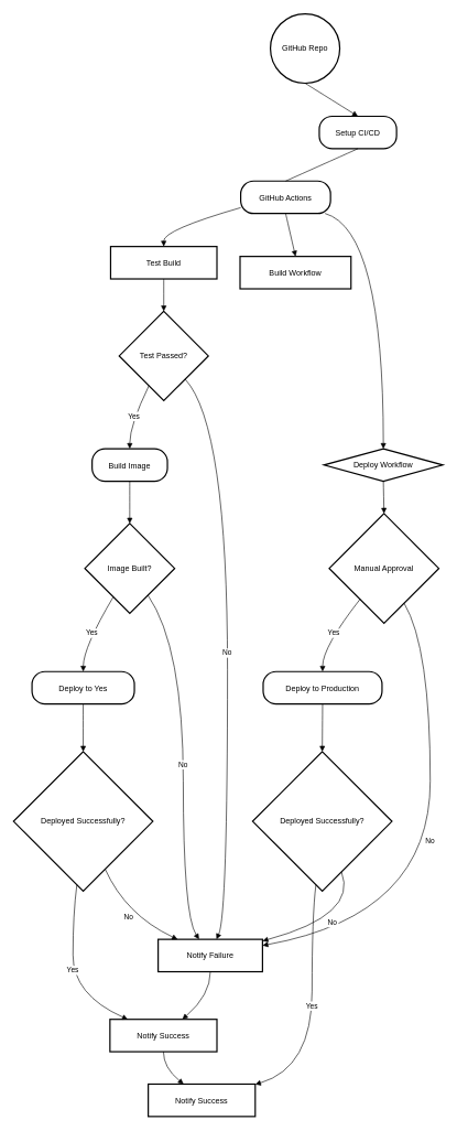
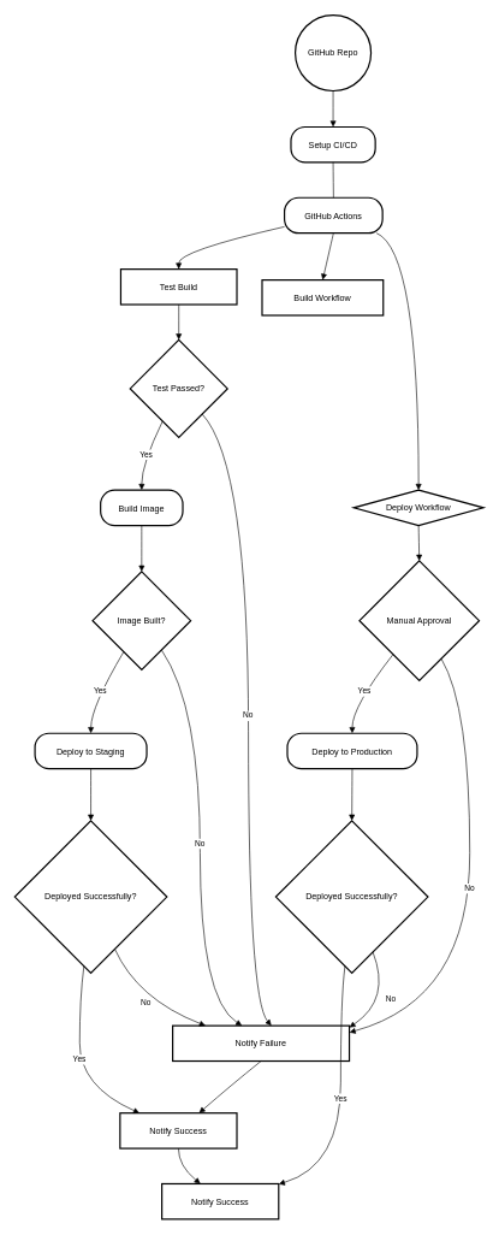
- <mxCell id="3" value="Setup CI/CD" style="rounded=1;arcSize=40;strokeWidth=2" vertex="1" parent="1"><mxGeometry x="483" y="175" width="117" height="49" as="geometry" /></mxCell>
+ <mxCell id="3" value="Setup CI/CD" style="rounded=1;arcSize=40;strokeWidth=2" vertex="1" parent="1"><mxGeometry x="403" y="175" width="117" height="49" as="geometry" /></mxCell>
- <mxCell id="4" value="GitHub Actions" style="rounded=1;arcSize=40;strokeWidth=2" vertex="1" parent="1"><mxGeometry x="364" y="273" width="136" height="49" as="geometry" /></mxCell>
+ <mxCell id="4" value="GitHub Actions" style="rounded=1;arcSize=40;strokeWidth=2" vertex="1" parent="1"><mxGeometry x="394" y="273" width="136" height="49" as="geometry" /></mxCell>
- <mxCell id="11" value="Deploy to Yes" style="rounded=1;arcSize=40;strokeWidth=2" vertex="1" parent="1"><mxGeometry x="48" y="1015" width="155" height="49" as="geometry" /></mxCell>
+ <mxCell id="11" value="Deploy to Staging" style="rounded=1;arcSize=40;strokeWidth=2" vertex="1" parent="1"><mxGeometry x="48" y="1015" width="155" height="49" as="geometry" /></mxCell>
- <mxCell id="12" value="Notify Failure" style="whiteSpace=wrap;strokeWidth=2;" vertex="1" parent="1"><mxGeometry x="239" y="1420" width="158" height="49" as="geometry" /></mxCell>
+ <mxCell id="12" value="Notify Failure" style="whiteSpace=wrap;strokeWidth=2;" vertex="1" parent="1"><mxGeometry x="239" y="1420" width="245" height="49" as="geometry" /></mxCell>
